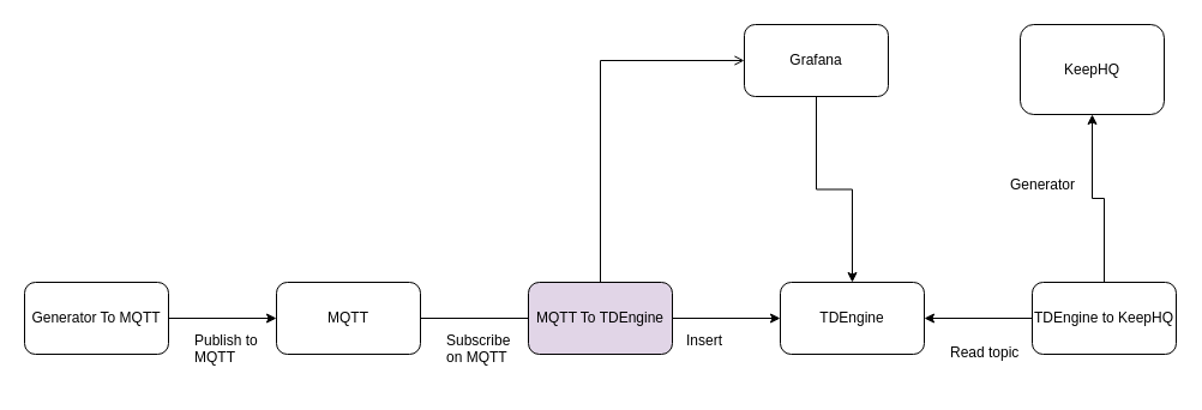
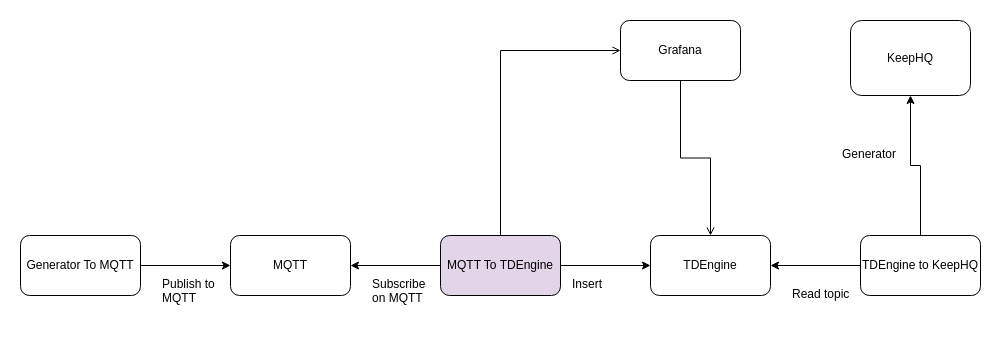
- <mxCell id="19" style="edgeStyle=orthogonalEdgeStyle;rounded=0;orthogonalLoop=1;jettySize=auto;html=1;exitX=0.5;exitY=1;exitDx=0;exitDy=0;entryX=0.5;entryY=0;entryDx=0;entryDy=0;" edge="1" parent="1" source="20" target="9"><mxGeometry relative="1" as="geometry" /></mxCell>
+ <mxCell id="19" style="edgeStyle=orthogonalEdgeStyle;rounded=0;orthogonalLoop=1;jettySize=auto;html=1;exitX=0.5;exitY=1;exitDx=0;exitDy=0;entryX=0.5;entryY=0;entryDx=0;entryDy=0;endArrow=open;" edge="1" parent="1" source="20" target="9"><mxGeometry relative="1" as="geometry" /></mxCell>
- <mxCell id="4" style="edgeStyle=orthogonalEdgeStyle;rounded=0;orthogonalLoop=1;jettySize=auto;html=1;exitX=0;exitY=0.5;exitDx=0;exitDy=0;entryX=1;entryY=0.5;entryDx=0;entryDy=0;endArrow=none;" parent="1" source="6" target="2" edge="1"><mxGeometry relative="1" as="geometry" /></mxCell>
+ <mxCell id="4" style="edgeStyle=orthogonalEdgeStyle;rounded=0;orthogonalLoop=1;jettySize=auto;html=1;exitX=0;exitY=0.5;exitDx=0;exitDy=0;entryX=1;entryY=0.5;entryDx=0;entryDy=0;" parent="1" source="6" target="2" edge="1"><mxGeometry relative="1" as="geometry" /></mxCell>
